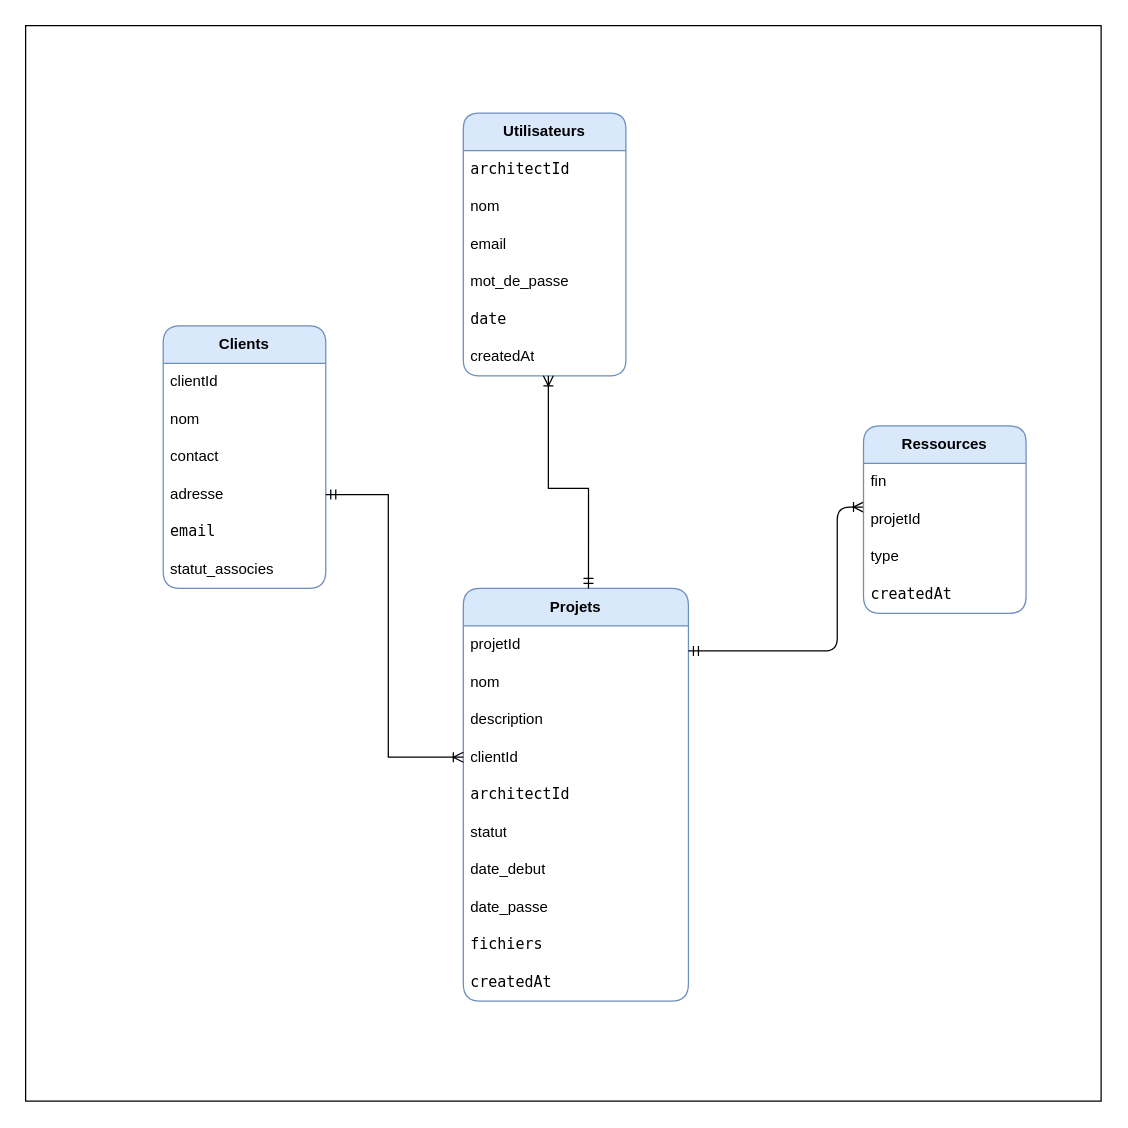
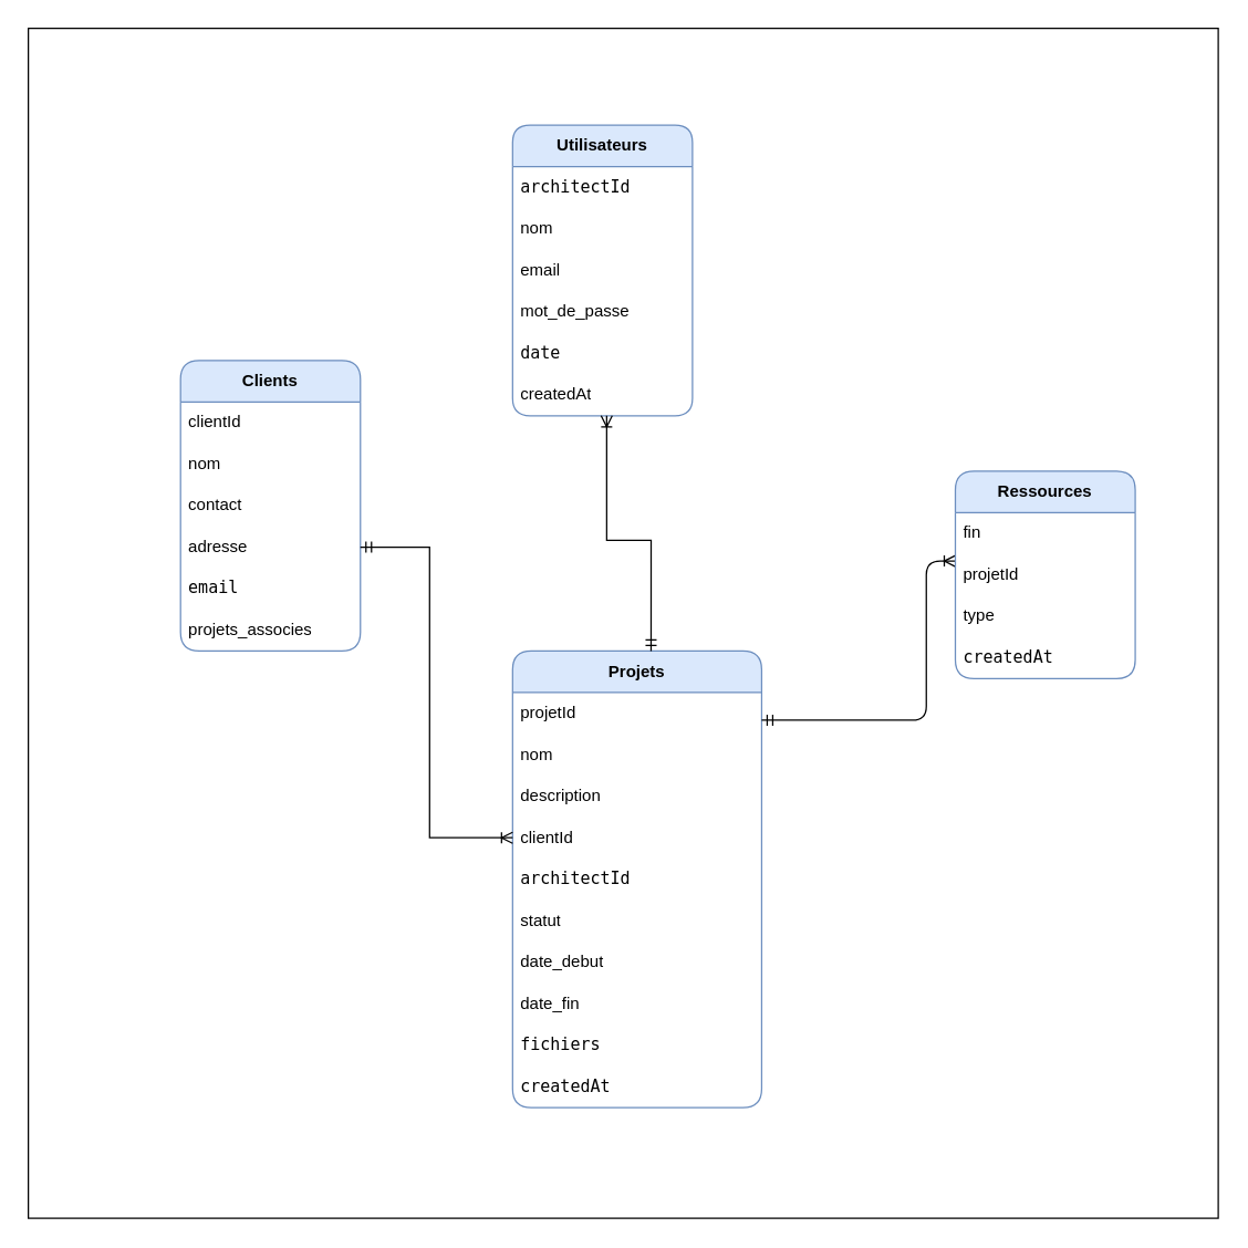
- <mxCell id="27" value="statut_associes" style="text;strokeColor=none;fillColor=none;align=left;verticalAlign=middle;spacingLeft=4;spacingRight=4;overflow=hidden;points=[[0,0.5],[1,0.5]];portConstraint=eastwest;rotatable=0;whiteSpace=wrap;html=1;" vertex="1" parent="21"><mxGeometry y="180" width="130" height="30" as="geometry" /></mxCell>
+ <mxCell id="27" value="projets_associes" style="text;strokeColor=none;fillColor=none;align=left;verticalAlign=middle;spacingLeft=4;spacingRight=4;overflow=hidden;points=[[0,0.5],[1,0.5]];portConstraint=eastwest;rotatable=0;whiteSpace=wrap;html=1;" vertex="1" parent="21"><mxGeometry y="180" width="130" height="30" as="geometry" /></mxCell>
- <mxCell id="18" value="date_passe" style="text;strokeColor=none;fillColor=none;align=left;verticalAlign=middle;spacingLeft=4;spacingRight=4;overflow=hidden;points=[[0,0.5],[1,0.5]];portConstraint=eastwest;rotatable=0;whiteSpace=wrap;html=1;" vertex="1" parent="10"><mxGeometry y="240" width="180" height="30" as="geometry" /></mxCell>
+ <mxCell id="18" value="date_fin" style="text;strokeColor=none;fillColor=none;align=left;verticalAlign=middle;spacingLeft=4;spacingRight=4;overflow=hidden;points=[[0,0.5],[1,0.5]];portConstraint=eastwest;rotatable=0;whiteSpace=wrap;html=1;" vertex="1" parent="10"><mxGeometry y="240" width="180" height="30" as="geometry" /></mxCell>
